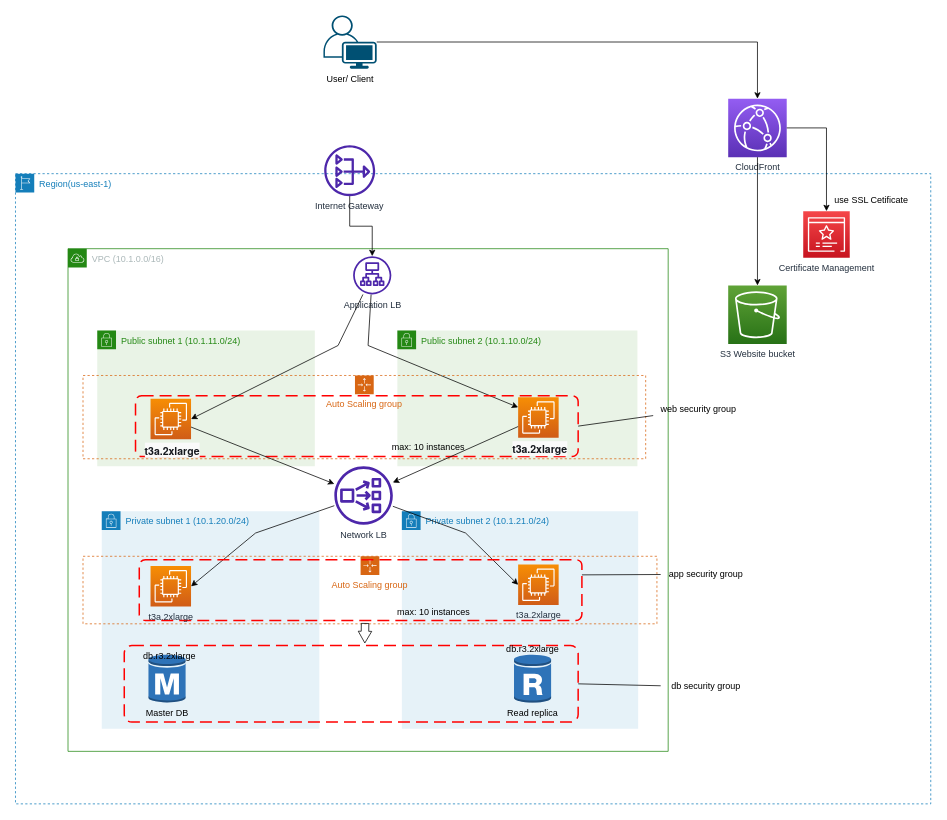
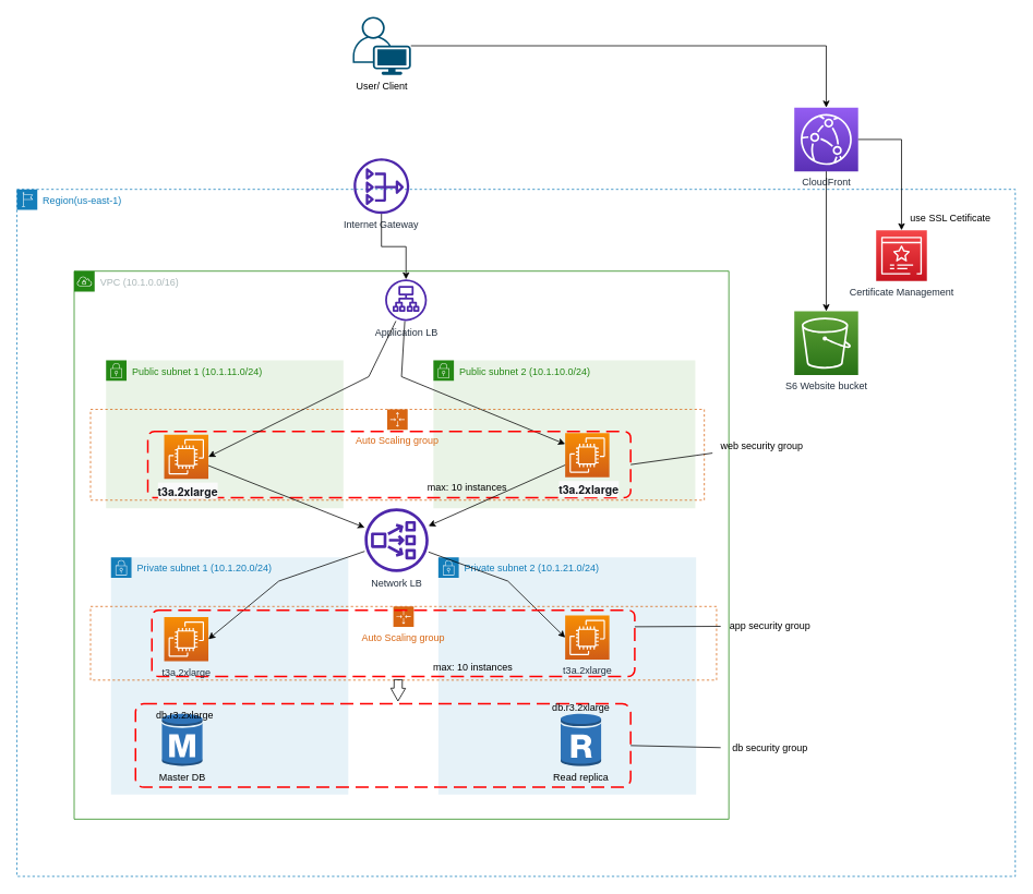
- <mxCell id="31" value="S3 Website bucket" style="sketch=0;points=[[0,0,0],[0.25,0,0],[0.5,0,0],[0.75,0,0],[1,0,0],[0,1,0],[0.25,1,0],[0.5,1,0],[0.75,1,0],[1,1,0],[0,0.25,0],[0,0.5,0],[0,0.75,0],[1,0.25,0],[1,0.5,0],[1,0.75,0]];outlineConnect=0;fontColor=#232F3E;gradientColor=#60A337;gradientDirection=north;fillColor=#277116;strokeColor=#ffffff;dashed=0;verticalLabelPosition=bottom;verticalAlign=top;align=center;html=1;fontSize=12;fontStyle=0;aspect=fixed;shape=mxgraph.aws4.resourceIcon;resIcon=mxgraph.aws4.s3;" parent="2" vertex="1"><mxGeometry x="950" y="149" width="78" height="78" as="geometry" /></mxCell>
+ <mxCell id="31" value="S6 Website bucket" style="sketch=0;points=[[0,0,0],[0.25,0,0],[0.5,0,0],[0.75,0,0],[1,0,0],[0,1,0],[0.25,1,0],[0.5,1,0],[0.75,1,0],[1,1,0],[0,0.25,0],[0,0.5,0],[0,0.75,0],[1,0.25,0],[1,0.5,0],[1,0.75,0]];outlineConnect=0;fontColor=#232F3E;gradientColor=#60A337;gradientDirection=north;fillColor=#277116;strokeColor=#ffffff;dashed=0;verticalLabelPosition=bottom;verticalAlign=top;align=center;html=1;fontSize=12;fontStyle=0;aspect=fixed;shape=mxgraph.aws4.resourceIcon;resIcon=mxgraph.aws4.s3;" parent="2" vertex="1"><mxGeometry x="950" y="149" width="78" height="78" as="geometry" /></mxCell>
